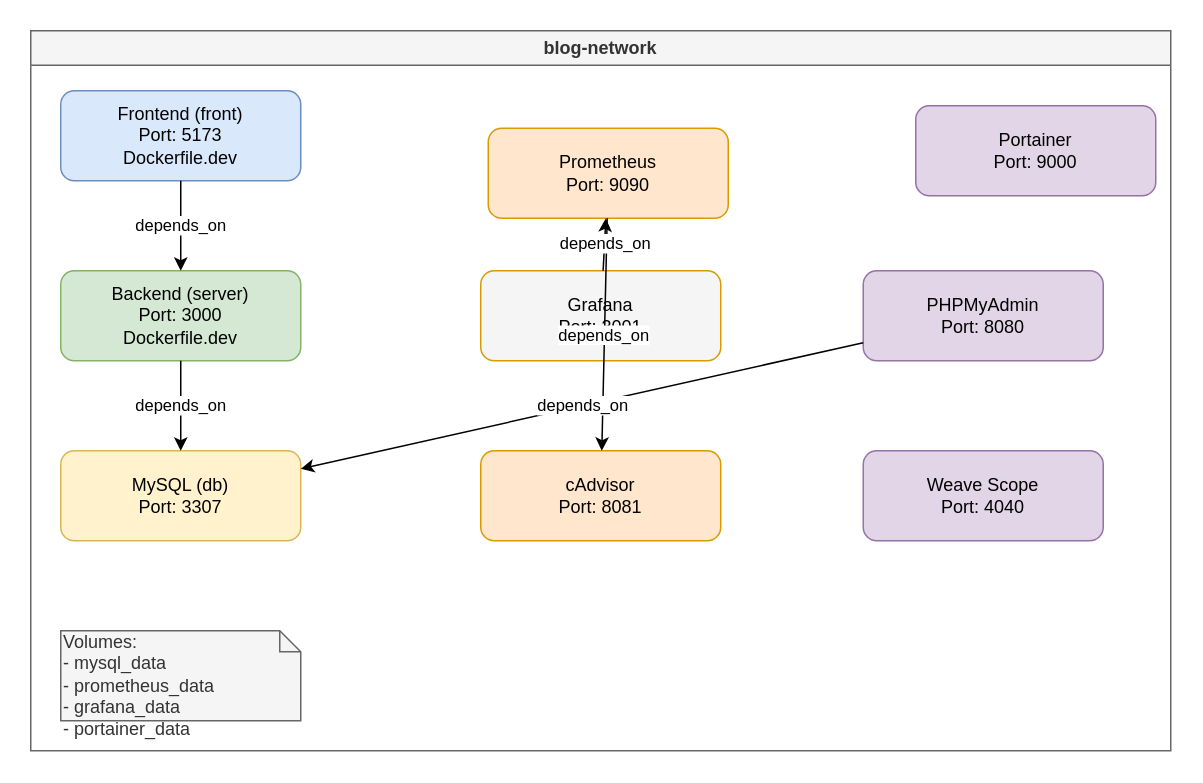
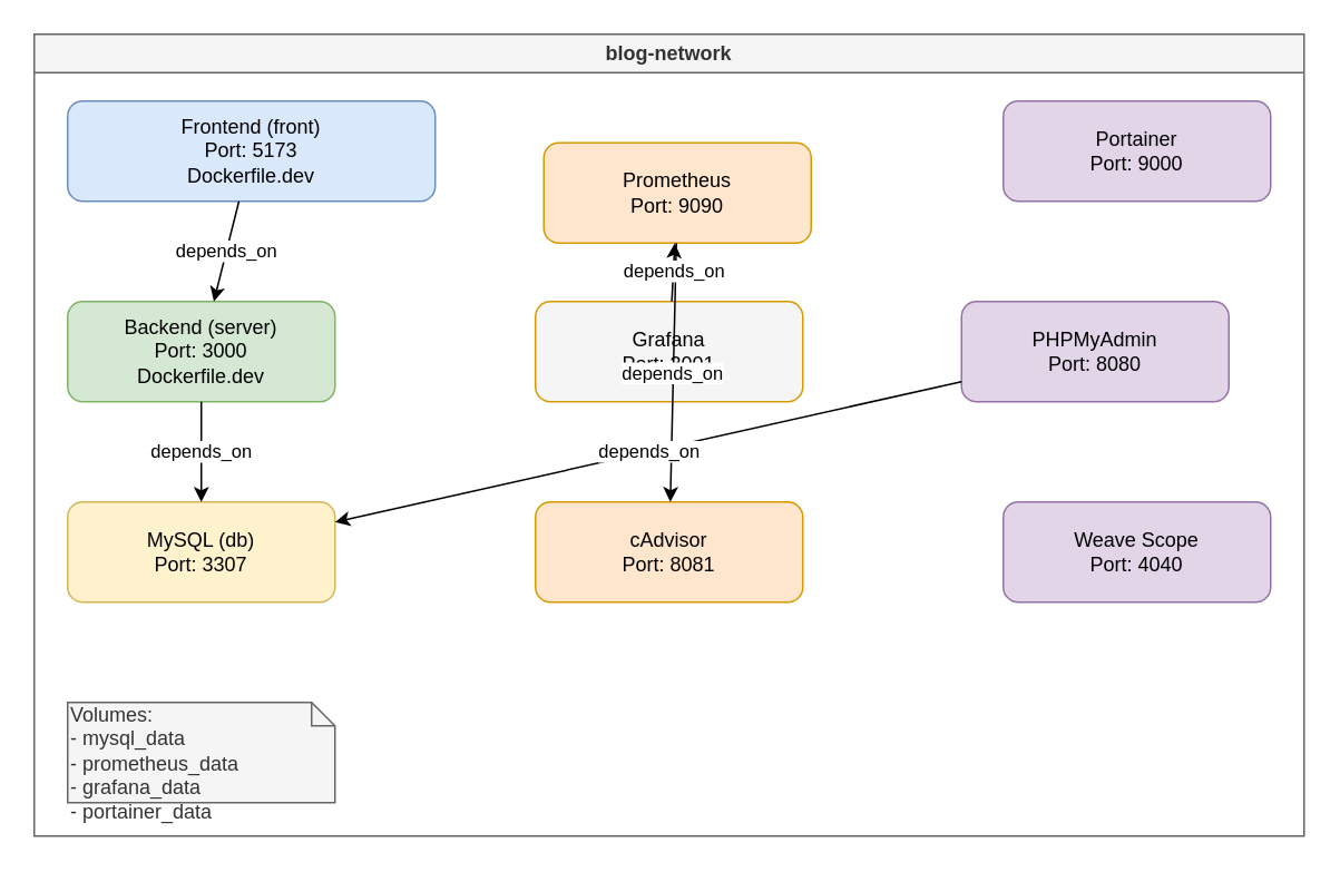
- <mxCell id="3" value="Frontend (front)&#10;Port: 5173&#10;Dockerfile.dev" style="rounded=1;whiteSpace=wrap;html=1;fillColor=#dae8fc;strokeColor=#6c8ebf;" vertex="1" parent="1"><mxGeometry x="40" y="60" width="160" height="60" as="geometry" /></mxCell>
+ <mxCell id="3" value="Frontend (front)&#10;Port: 5173&#10;Dockerfile.dev" style="rounded=1;whiteSpace=wrap;html=1;fillColor=#dae8fc;strokeColor=#6c8ebf;" vertex="1" parent="1"><mxGeometry x="40" y="60" width="220" height="60" as="geometry" /></mxCell>
- <mxCell id="9" value="Portainer&#10;Port: 9000" style="rounded=1;whiteSpace=wrap;html=1;fillColor=#e1d5e7;strokeColor=#9673a6;" vertex="1" parent="1"><mxGeometry x="610" y="70" width="160" height="60" as="geometry" /></mxCell>
+ <mxCell id="9" value="Portainer&#10;Port: 9000" style="rounded=1;whiteSpace=wrap;html=1;fillColor=#e1d5e7;strokeColor=#9673a6;" vertex="1" parent="1"><mxGeometry x="600" y="60" width="160" height="60" as="geometry" /></mxCell>
- <mxCell id="11" value="Weave Scope&#10;Port: 4040" style="rounded=1;whiteSpace=wrap;html=1;fillColor=#e1d5e7;strokeColor=#9673a6;" vertex="1" parent="1"><mxGeometry x="575" y="300" width="160" height="60" as="geometry" /></mxCell>
+ <mxCell id="11" value="Weave Scope&#10;Port: 4040" style="rounded=1;whiteSpace=wrap;html=1;fillColor=#e1d5e7;strokeColor=#9673a6;" vertex="1" parent="1"><mxGeometry x="600" y="300" width="160" height="60" as="geometry" /></mxCell>
